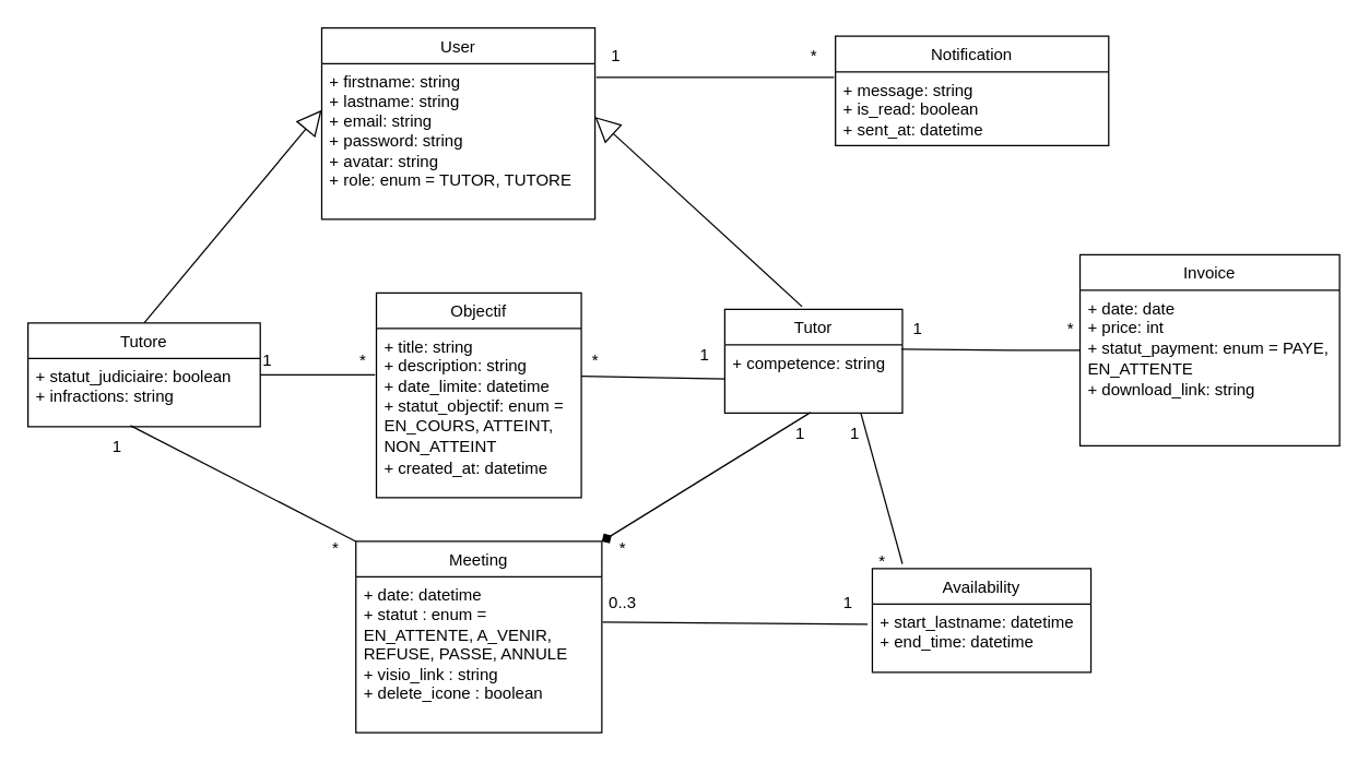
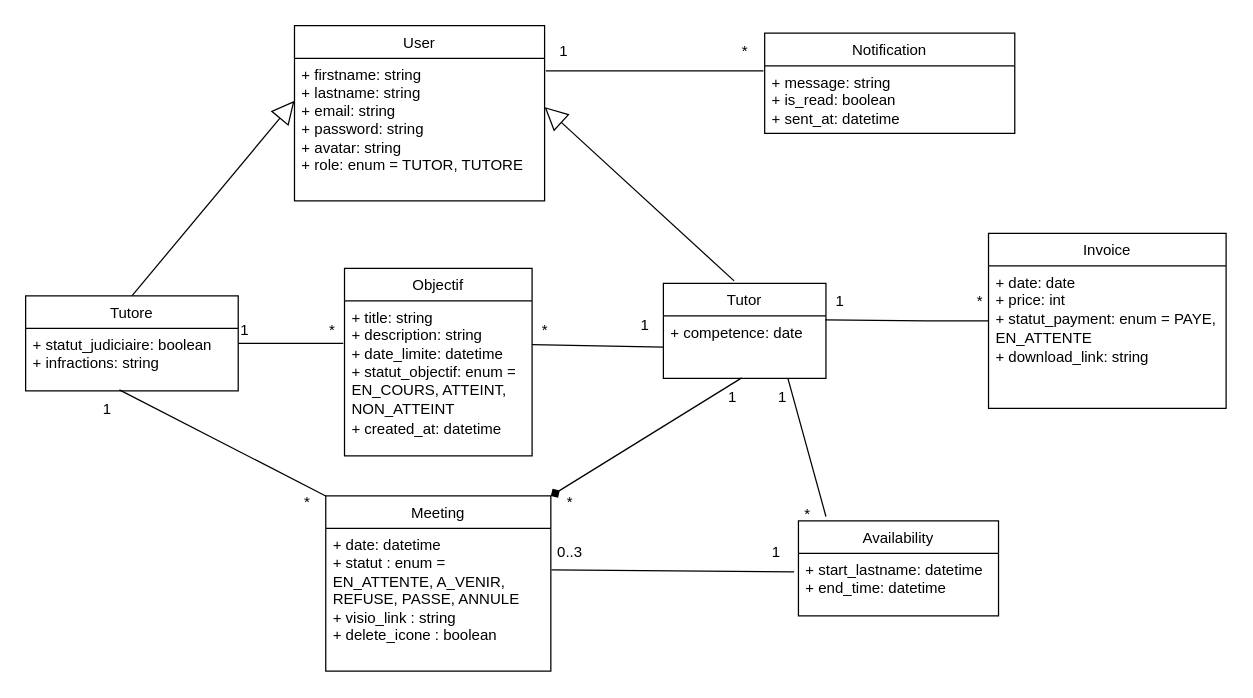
- <mxCell id="17" value="+ competence: string" style="text;strokeColor=none;fillColor=none;align=left;verticalAlign=top;spacingLeft=4;spacingRight=4;overflow=hidden;rotatable=0;points=[[0,0.5],[1,0.5]];portConstraint=eastwest;whiteSpace=wrap;html=1;" parent="16" vertex="1"><mxGeometry y="26" width="130" height="50" as="geometry" /></mxCell>
+ <mxCell id="17" value="+ competence: date" style="text;strokeColor=none;fillColor=none;align=left;verticalAlign=top;spacingLeft=4;spacingRight=4;overflow=hidden;rotatable=0;points=[[0,0.5],[1,0.5]];portConstraint=eastwest;whiteSpace=wrap;html=1;" parent="16" vertex="1"><mxGeometry y="26" width="130" height="50" as="geometry" /></mxCell>
